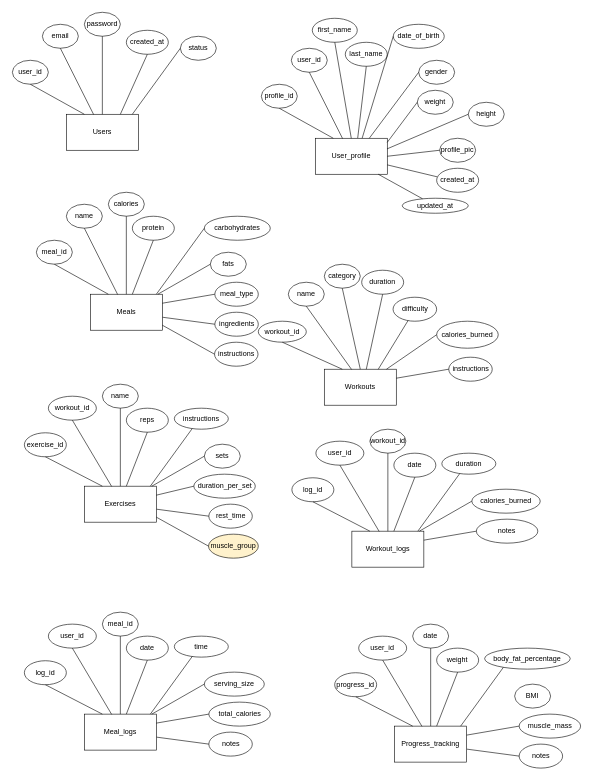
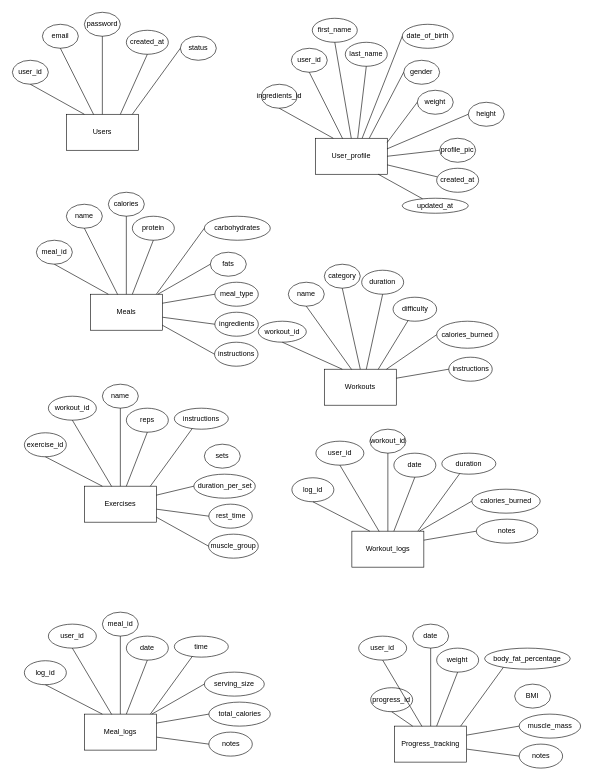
- <mxCell id="22" value="date_of_birth" style="ellipse;whiteSpace=wrap;html=1;" parent="1" vertex="1"><mxGeometry x="655" y="40" width="85" height="40" as="geometry" /></mxCell>
+ <mxCell id="22" value="date_of_birth" style="ellipse;whiteSpace=wrap;html=1;" parent="1" vertex="1"><mxGeometry x="670" y="40" width="85" height="40" as="geometry" /></mxCell>
- <mxCell id="24" value="gender" style="ellipse;whiteSpace=wrap;html=1;" parent="1" vertex="1"><mxGeometry x="697.32" y="100" width="60" height="40" as="geometry" /></mxCell>
+ <mxCell id="24" value="gender" style="ellipse;whiteSpace=wrap;html=1;" parent="1" vertex="1"><mxGeometry x="672.32" y="100" width="60" height="40" as="geometry" /></mxCell>
- <mxCell id="14" value="profile_id" style="ellipse;whiteSpace=wrap;html=1;" parent="1" vertex="1"><mxGeometry x="435" y="140" width="60" height="40" as="geometry" /></mxCell>
+ <mxCell id="14" value="ingredients_id" style="ellipse;whiteSpace=wrap;html=1;" parent="1" vertex="1"><mxGeometry x="435" y="140" width="60" height="40" as="geometry" /></mxCell>
- <mxCell id="81" value="" style="endArrow=none;html=1;entryX=0;entryY=0.5;entryDx=0;entryDy=0;" edge="1" parent="1" source="70" target="80"><mxGeometry width="50" height="50" relative="1" as="geometry"><mxPoint x="330" y="930" as="sourcePoint" /><mxPoint x="770" y="1010" as="targetPoint" /></mxGeometry></mxCell>
- <mxCell id="86" value="muscle_group" style="ellipse;whiteSpace=wrap;html=1;fillColor=#fff2cc;" vertex="1" parent="1"><mxGeometry x="347.02" y="890" width="82.98" height="40" as="geometry" /></mxCell>
+ <mxCell id="86" value="muscle_group" style="ellipse;whiteSpace=wrap;html=1;" vertex="1" parent="1"><mxGeometry x="347.02" y="890" width="82.98" height="40" as="geometry" /></mxCell>
- <mxCell id="122" value="progress_id" style="ellipse;whiteSpace=wrap;html=1;" vertex="1" parent="1"><mxGeometry x="557.32" y="1121" width="70" height="40" as="geometry" /></mxCell>
+ <mxCell id="122" value="progress_id" style="ellipse;whiteSpace=wrap;html=1;" vertex="1" parent="1"><mxGeometry x="617.32" y="1146" width="70" height="40" as="geometry" /></mxCell>
